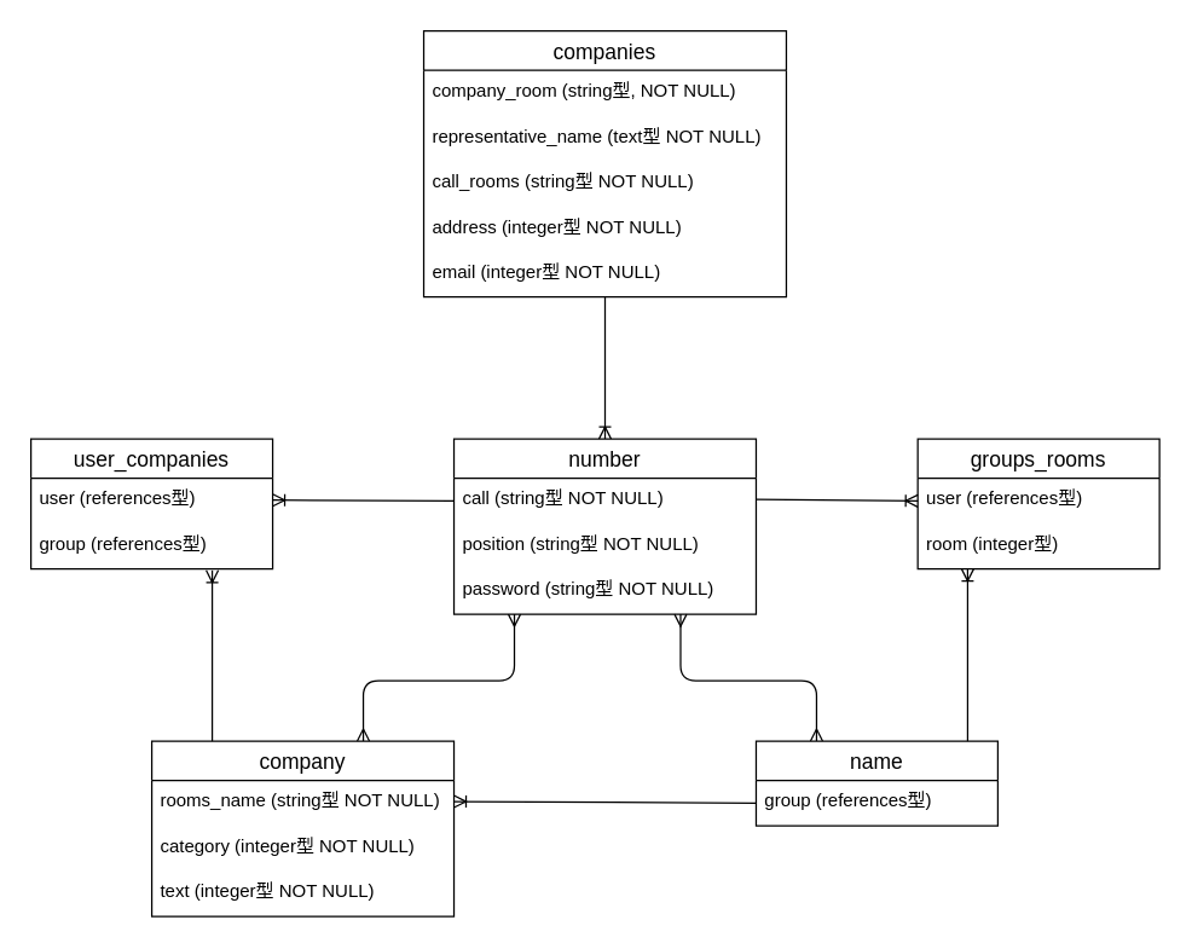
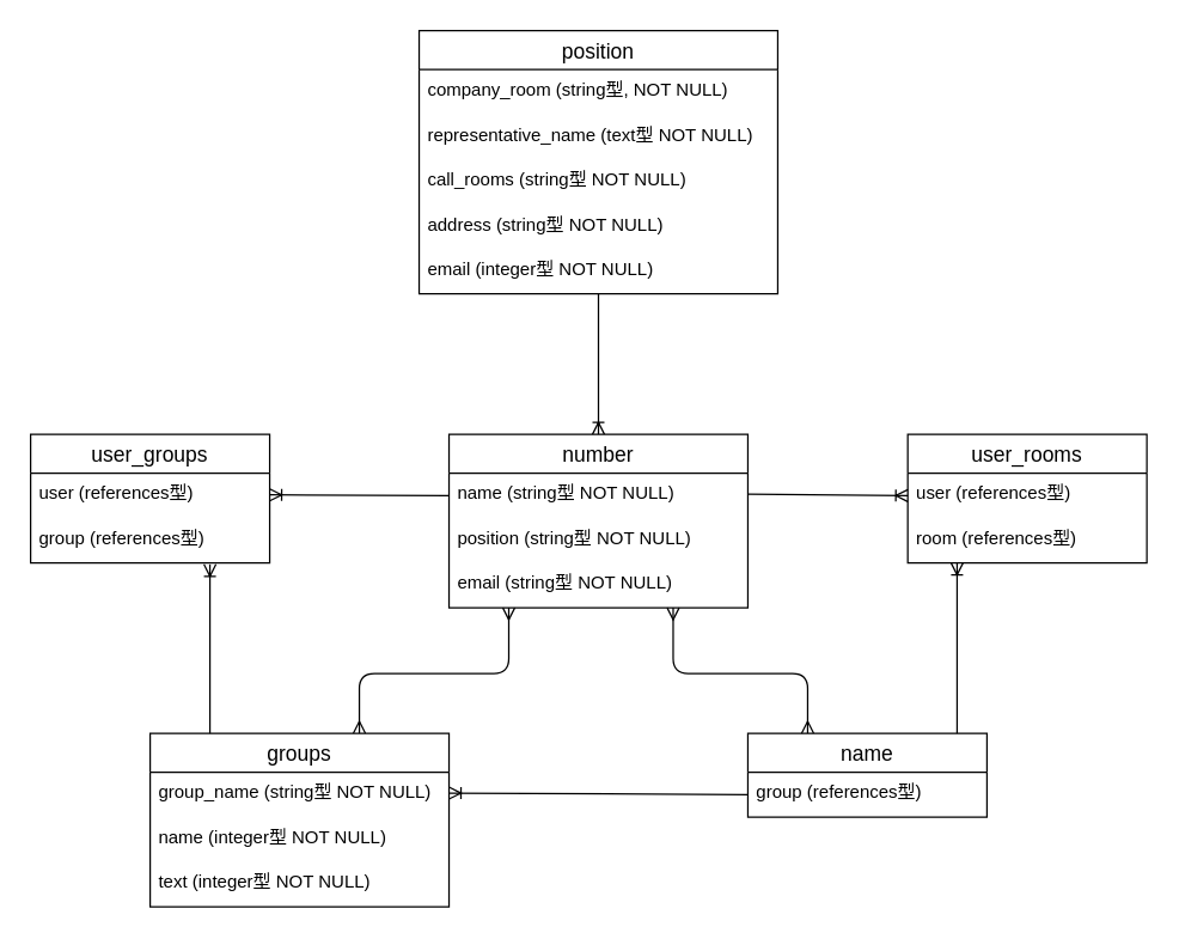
- <mxCell id="2" value="companies" style="swimlane;fontStyle=0;childLayout=stackLayout;horizontal=1;startSize=26;horizontalStack=0;resizeParent=1;resizeParentMax=0;resizeLast=0;collapsible=1;marginBottom=0;align=center;fontSize=14;" vertex="1" parent="1"><mxGeometry x="280" y="20" width="240" height="176" as="geometry" /></mxCell>
+ <mxCell id="2" value="position" style="swimlane;fontStyle=0;childLayout=stackLayout;horizontal=1;startSize=26;horizontalStack=0;resizeParent=1;resizeParentMax=0;resizeLast=0;collapsible=1;marginBottom=0;align=center;fontSize=14;" vertex="1" parent="1"><mxGeometry x="280" y="20" width="240" height="176" as="geometry" /></mxCell>
- <mxCell id="6" value="address (integer型 NOT NULL)" style="text;strokeColor=none;fillColor=none;spacingLeft=4;spacingRight=4;overflow=hidden;rotatable=0;points=[[0,0.5],[1,0.5]];portConstraint=eastwest;fontSize=12;" vertex="1" parent="2"><mxGeometry y="116" width="240" height="30" as="geometry" /></mxCell>
+ <mxCell id="6" value="address (string型 NOT NULL)" style="text;strokeColor=none;fillColor=none;spacingLeft=4;spacingRight=4;overflow=hidden;rotatable=0;points=[[0,0.5],[1,0.5]];portConstraint=eastwest;fontSize=12;" vertex="1" parent="2"><mxGeometry y="116" width="240" height="30" as="geometry" /></mxCell>
- <mxCell id="20" value="user_companies" style="swimlane;fontStyle=0;childLayout=stackLayout;horizontal=1;startSize=26;horizontalStack=0;resizeParent=1;resizeParentMax=0;resizeLast=0;collapsible=1;marginBottom=0;align=center;fontSize=14;" vertex="1" parent="1"><mxGeometry x="20" y="290" width="160" height="86" as="geometry" /></mxCell>
+ <mxCell id="20" value="user_groups" style="swimlane;fontStyle=0;childLayout=stackLayout;horizontal=1;startSize=26;horizontalStack=0;resizeParent=1;resizeParentMax=0;resizeLast=0;collapsible=1;marginBottom=0;align=center;fontSize=14;" vertex="1" parent="1"><mxGeometry x="20" y="290" width="160" height="86" as="geometry" /></mxCell>
- <mxCell id="23" value="groups_rooms" style="swimlane;fontStyle=0;childLayout=stackLayout;horizontal=1;startSize=26;horizontalStack=0;resizeParent=1;resizeParentMax=0;resizeLast=0;collapsible=1;marginBottom=0;align=center;fontSize=14;" vertex="1" parent="1"><mxGeometry x="607" y="290" width="160" height="86" as="geometry" /></mxCell>
+ <mxCell id="23" value="user_rooms" style="swimlane;fontStyle=0;childLayout=stackLayout;horizontal=1;startSize=26;horizontalStack=0;resizeParent=1;resizeParentMax=0;resizeLast=0;collapsible=1;marginBottom=0;align=center;fontSize=14;" vertex="1" parent="1"><mxGeometry x="607" y="290" width="160" height="86" as="geometry" /></mxCell>
- <mxCell id="10" value="call (string型 NOT NULL)" style="text;strokeColor=none;fillColor=none;spacingLeft=4;spacingRight=4;overflow=hidden;rotatable=0;points=[[0,0.5],[1,0.5]];portConstraint=eastwest;fontSize=12;" vertex="1" parent="9"><mxGeometry y="26" width="200" height="30" as="geometry" /></mxCell>
+ <mxCell id="10" value="name (string型 NOT NULL)" style="text;strokeColor=none;fillColor=none;spacingLeft=4;spacingRight=4;overflow=hidden;rotatable=0;points=[[0,0.5],[1,0.5]];portConstraint=eastwest;fontSize=12;" vertex="1" parent="9"><mxGeometry y="26" width="200" height="30" as="geometry" /></mxCell>
- <mxCell id="25" value="room (integer型)" style="text;strokeColor=none;fillColor=none;spacingLeft=4;spacingRight=4;overflow=hidden;rotatable=0;points=[[0,0.5],[1,0.5]];portConstraint=eastwest;fontSize=12;" vertex="1" parent="23"><mxGeometry y="56" width="160" height="30" as="geometry" /></mxCell>
+ <mxCell id="25" value="room (references型)" style="text;strokeColor=none;fillColor=none;spacingLeft=4;spacingRight=4;overflow=hidden;rotatable=0;points=[[0,0.5],[1,0.5]];portConstraint=eastwest;fontSize=12;" vertex="1" parent="23"><mxGeometry y="56" width="160" height="30" as="geometry" /></mxCell>
- <mxCell id="13" value="password (string型 NOT NULL)" style="text;strokeColor=none;fillColor=none;spacingLeft=4;spacingRight=4;overflow=hidden;rotatable=0;points=[[0,0.5],[1,0.5]];portConstraint=eastwest;fontSize=12;" vertex="1" parent="9"><mxGeometry y="86" width="200" height="30" as="geometry" /></mxCell>
+ <mxCell id="13" value="email (string型 NOT NULL)" style="text;strokeColor=none;fillColor=none;spacingLeft=4;spacingRight=4;overflow=hidden;rotatable=0;points=[[0,0.5],[1,0.5]];portConstraint=eastwest;fontSize=12;" vertex="1" parent="9"><mxGeometry y="86" width="200" height="30" as="geometry" /></mxCell>
- <mxCell id="16" value="company" style="swimlane;fontStyle=0;childLayout=stackLayout;horizontal=1;startSize=26;horizontalStack=0;resizeParent=1;resizeParentMax=0;resizeLast=0;collapsible=1;marginBottom=0;align=center;fontSize=14;" vertex="1" parent="1"><mxGeometry x="100" y="490" width="200" height="116" as="geometry" /></mxCell>
+ <mxCell id="16" value="groups" style="swimlane;fontStyle=0;childLayout=stackLayout;horizontal=1;startSize=26;horizontalStack=0;resizeParent=1;resizeParentMax=0;resizeLast=0;collapsible=1;marginBottom=0;align=center;fontSize=14;" vertex="1" parent="1"><mxGeometry x="100" y="490" width="200" height="116" as="geometry" /></mxCell>
- <mxCell id="17" value="rooms_name (string型 NOT NULL)" style="text;strokeColor=none;fillColor=none;spacingLeft=4;spacingRight=4;overflow=hidden;rotatable=0;points=[[0,0.5],[1,0.5]];portConstraint=eastwest;fontSize=12;" vertex="1" parent="16"><mxGeometry y="26" width="200" height="30" as="geometry" /></mxCell>
+ <mxCell id="17" value="group_name (string型 NOT NULL)" style="text;strokeColor=none;fillColor=none;spacingLeft=4;spacingRight=4;overflow=hidden;rotatable=0;points=[[0,0.5],[1,0.5]];portConstraint=eastwest;fontSize=12;" vertex="1" parent="16"><mxGeometry y="26" width="200" height="30" as="geometry" /></mxCell>
- <mxCell id="18" value="category (integer型 NOT NULL)" style="text;strokeColor=none;fillColor=none;spacingLeft=4;spacingRight=4;overflow=hidden;rotatable=0;points=[[0,0.5],[1,0.5]];portConstraint=eastwest;fontSize=12;" vertex="1" parent="16"><mxGeometry y="56" width="200" height="30" as="geometry" /></mxCell>
+ <mxCell id="18" value="name (integer型 NOT NULL)" style="text;strokeColor=none;fillColor=none;spacingLeft=4;spacingRight=4;overflow=hidden;rotatable=0;points=[[0,0.5],[1,0.5]];portConstraint=eastwest;fontSize=12;" vertex="1" parent="16"><mxGeometry y="56" width="200" height="30" as="geometry" /></mxCell>
